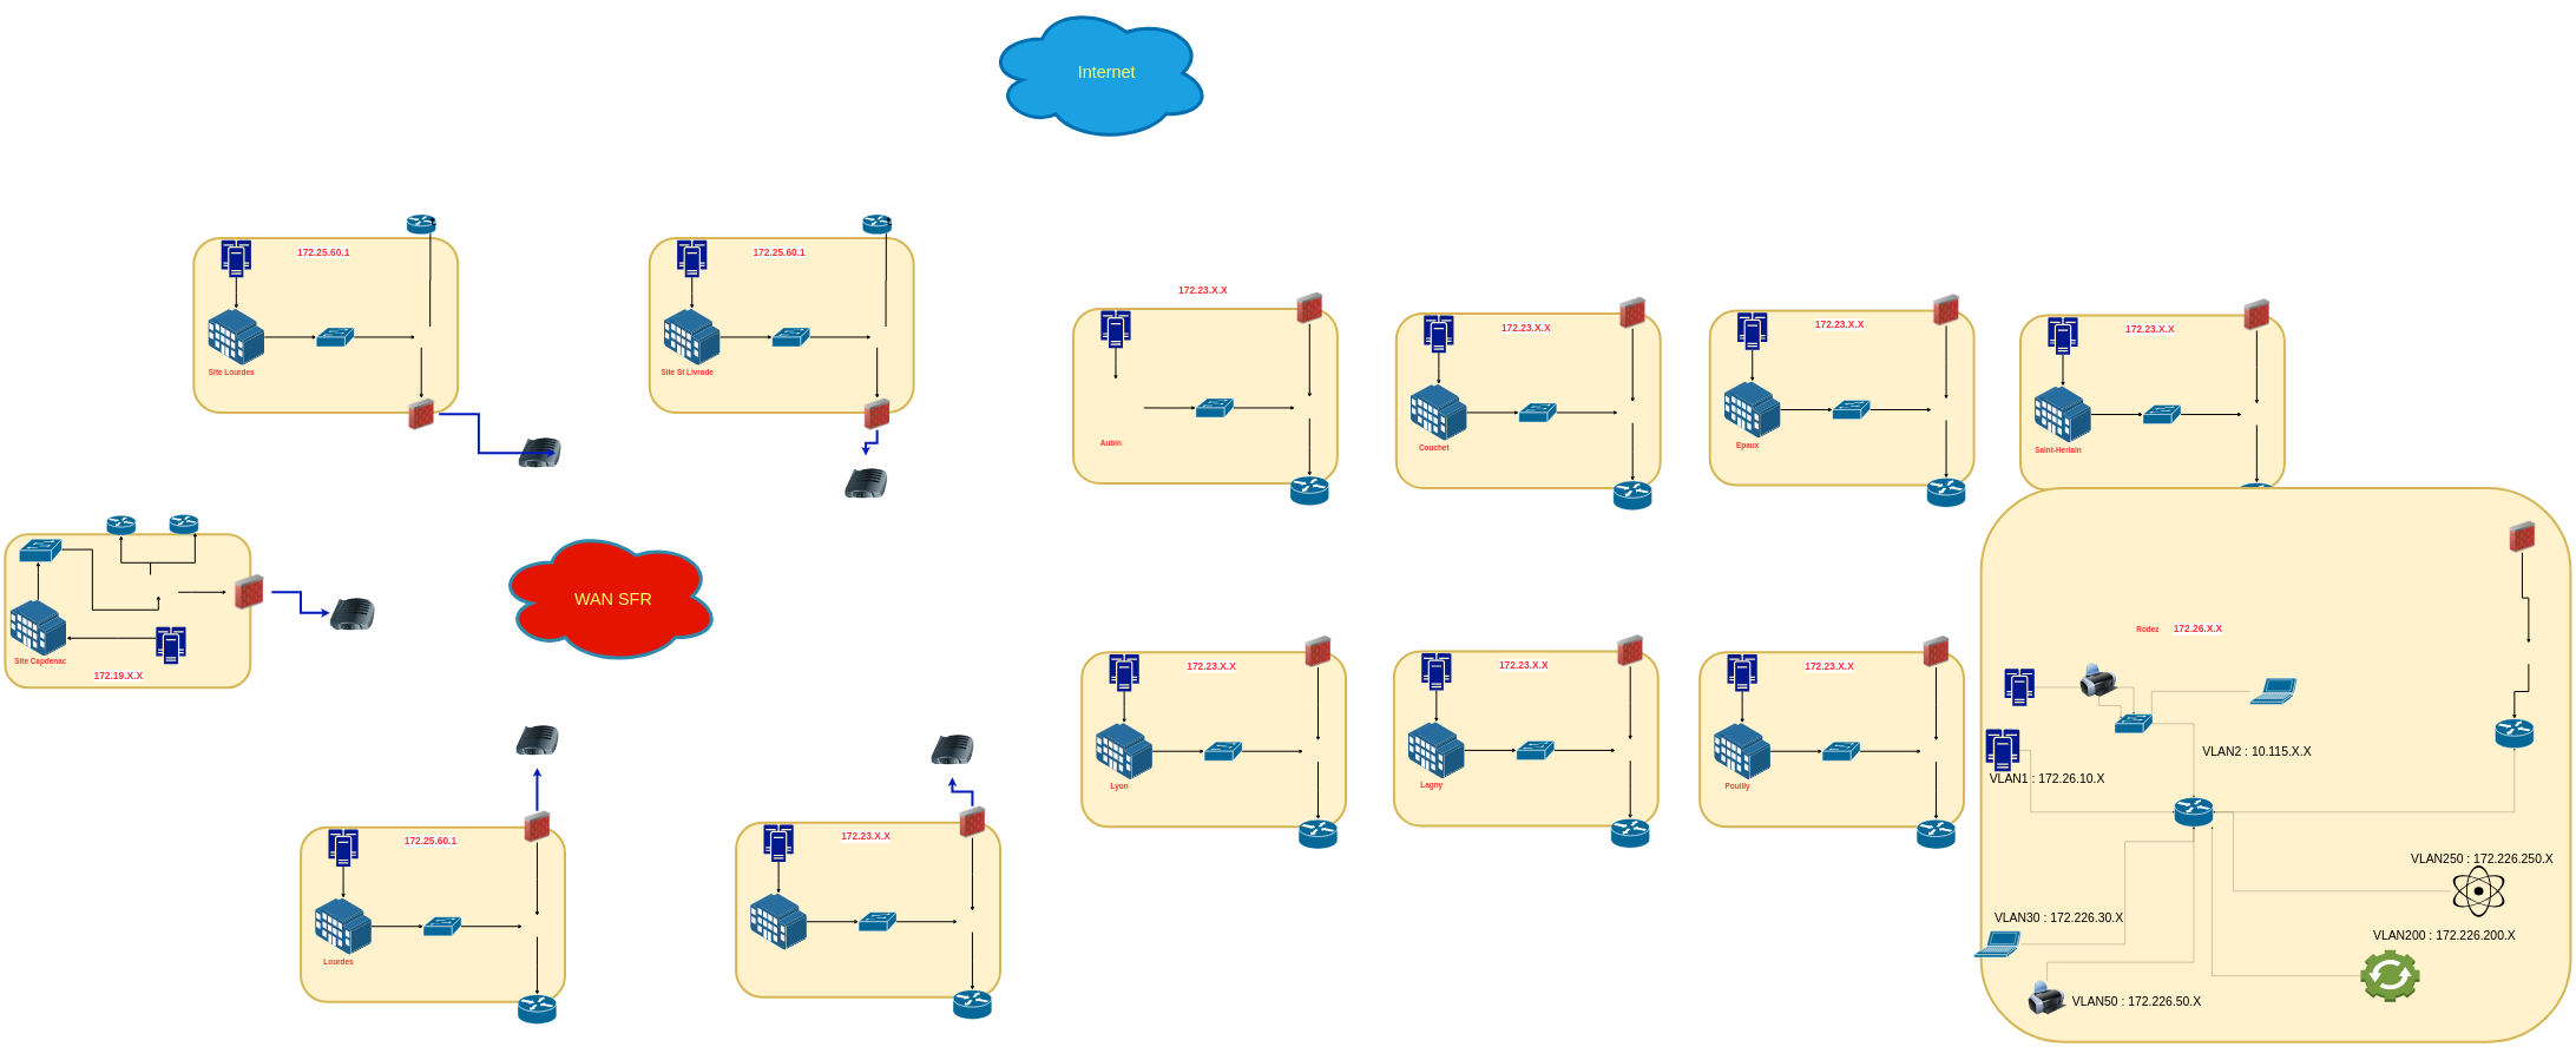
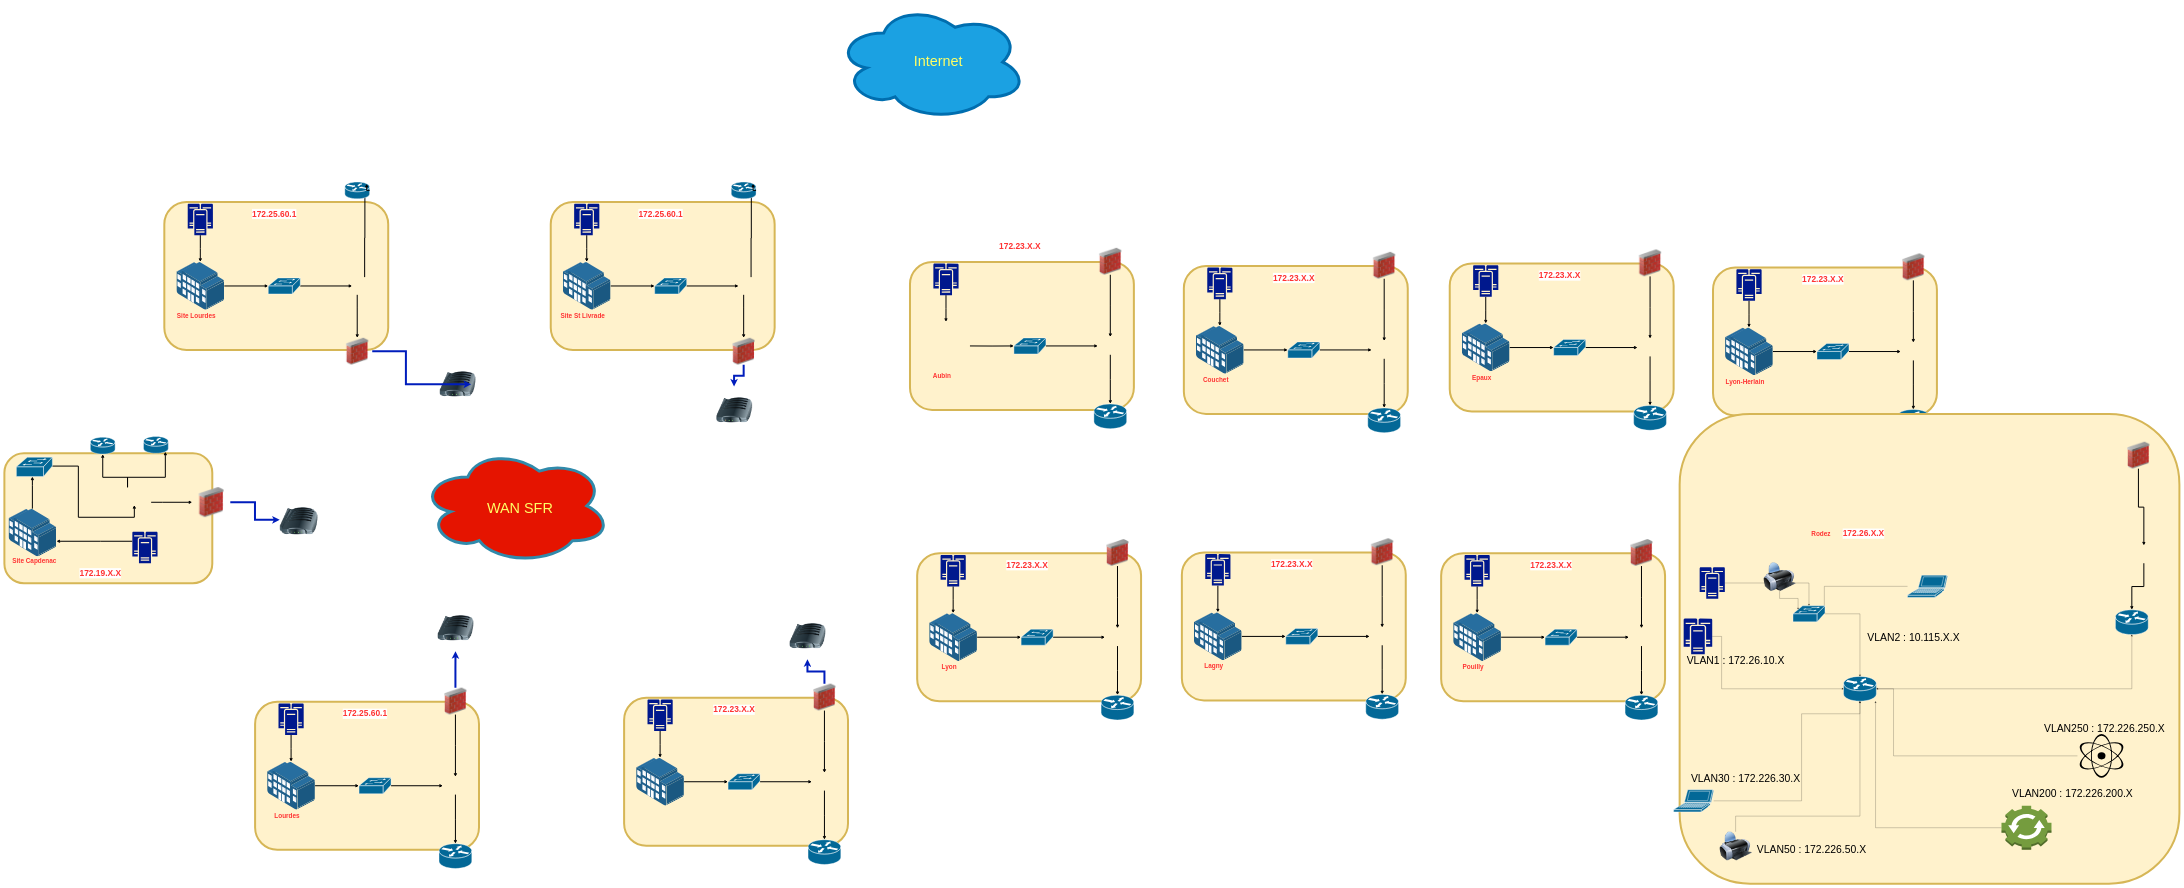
- <mxCell id="186" value="&lt;font style=&quot;font-size: 32px&quot; color=&quot;#ff3333&quot;&gt;&lt;b&gt;Saint-Herlain&lt;/b&gt;&lt;/font&gt;" style="text;html=1;strokeColor=none;fillColor=none;align=center;verticalAlign=middle;whiteSpace=wrap;rounded=0;" vertex="1" parent="1"><mxGeometry x="8577" y="1898" width="300" height="20" as="geometry" /></mxCell>
+ <mxCell id="186" value="&lt;font style=&quot;font-size: 32px&quot; color=&quot;#ff3333&quot;&gt;&lt;b&gt;Lyon-Herlain&lt;/b&gt;&lt;/font&gt;" style="text;html=1;strokeColor=none;fillColor=none;align=center;verticalAlign=middle;whiteSpace=wrap;rounded=0;" vertex="1" parent="1"><mxGeometry x="8577" y="1898" width="300" height="20" as="geometry" /></mxCell>
